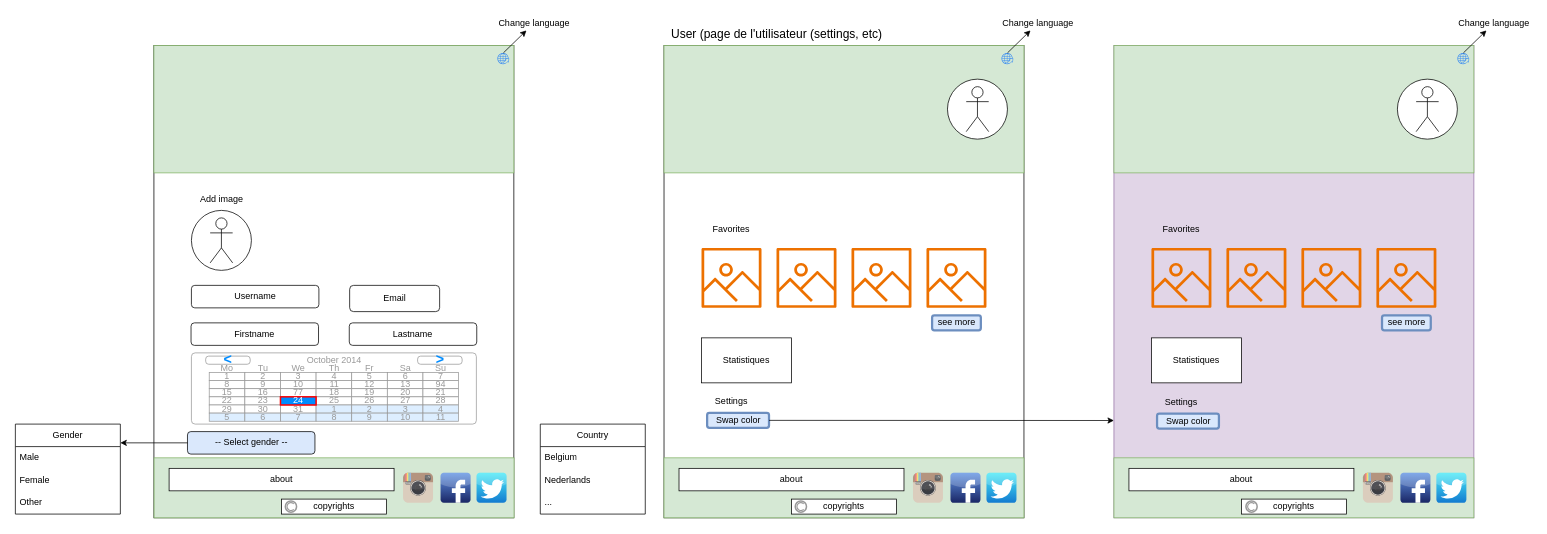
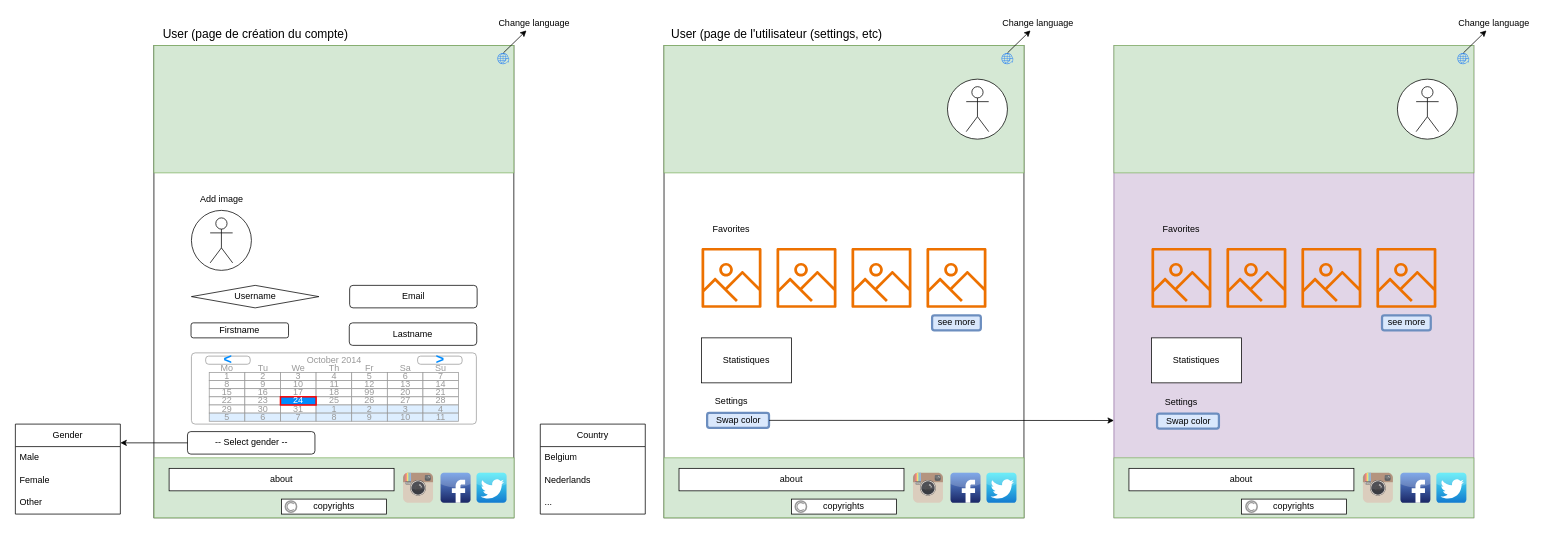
+ <mxCell id="32" value="&lt;font style=&quot;font-size: 16px;&quot;&gt;User (page de création du compte)&lt;/font&gt;" style="text;html=1;align=center;verticalAlign=middle;resizable=0;points=[];autosize=1;strokeColor=none;fillColor=none;" parent="1" vertex="1"><mxGeometry x="204.77" y="30" width="270" height="30" as="geometry" /></mxCell>
- <mxCell id="34" value="Username" style="rounded=1;whiteSpace=wrap;html=1;" parent="1" vertex="1"><mxGeometry x="254.77" y="380" width="170" height="30" as="geometry" /></mxCell>
+ <mxCell id="34" value="Username" style="rhombus;whiteSpace=wrap;html=1;" parent="1" vertex="1"><mxGeometry x="254.77" y="380" width="170" height="30" as="geometry" /></mxCell>
- <mxCell id="35" value="Email" style="rounded=1;whiteSpace=wrap;html=1;" parent="1" vertex="1"><mxGeometry x="465.77" y="380" width="120" height="35" as="geometry" /></mxCell>
+ <mxCell id="35" value="Email" style="rounded=1;whiteSpace=wrap;html=1;" parent="1" vertex="1"><mxGeometry x="465.77" y="380" width="170" height="30" as="geometry" /></mxCell>
- <mxCell id="46" value="Firstname" style="rounded=1;whiteSpace=wrap;html=1;" parent="1" vertex="1"><mxGeometry x="254.27" y="430" width="170" height="30" as="geometry" /></mxCell>
+ <mxCell id="46" value="Firstname" style="rounded=1;whiteSpace=wrap;html=1;" parent="1" vertex="1"><mxGeometry x="254.27" y="430" width="130" height="20" as="geometry" /></mxCell>
- <mxCell id="72" value="94" style="strokeWidth=1;shadow=0;dashed=0;align=center;html=1;shape=mxgraph.mockup.forms.rrect;rSize=0;strokeColor=#999999;fontColor=#999999;" parent="48" vertex="1"><mxGeometry x="308.75" y="36.914" width="47.5" height="10.857" as="geometry" /></mxCell>
+ <mxCell id="72" value="14" style="strokeWidth=1;shadow=0;dashed=0;align=center;html=1;shape=mxgraph.mockup.forms.rrect;rSize=0;strokeColor=#999999;fontColor=#999999;" parent="48" vertex="1"><mxGeometry x="308.75" y="36.914" width="47.5" height="10.857" as="geometry" /></mxCell>
- <mxCell id="75" value="77" style="strokeWidth=1;shadow=0;dashed=0;align=center;html=1;shape=mxgraph.mockup.forms.rrect;rSize=0;strokeColor=#999999;fontColor=#999999;" parent="48" vertex="1"><mxGeometry x="118.75" y="47.771" width="47.5" height="10.857" as="geometry" /></mxCell>
+ <mxCell id="75" value="17" style="strokeWidth=1;shadow=0;dashed=0;align=center;html=1;shape=mxgraph.mockup.forms.rrect;rSize=0;strokeColor=#999999;fontColor=#999999;" parent="48" vertex="1"><mxGeometry x="118.75" y="47.771" width="47.5" height="10.857" as="geometry" /></mxCell>
- <mxCell id="77" value="19" style="strokeWidth=1;shadow=0;dashed=0;align=center;html=1;shape=mxgraph.mockup.forms.rrect;rSize=0;strokeColor=#999999;fontColor=#999999;" parent="48" vertex="1"><mxGeometry x="213.75" y="47.771" width="47.5" height="10.857" as="geometry" /></mxCell>
+ <mxCell id="77" value="99" style="strokeWidth=1;shadow=0;dashed=0;align=center;html=1;shape=mxgraph.mockup.forms.rrect;rSize=0;strokeColor=#999999;fontColor=#999999;" parent="48" vertex="1"><mxGeometry x="213.75" y="47.771" width="47.5" height="10.857" as="geometry" /></mxCell>
- <mxCell id="36" value="-- Select gender --" style="rounded=1;whiteSpace=wrap;html=1;fillColor=#dae8fc;" parent="1" vertex="1"><mxGeometry x="249.5" y="575" width="170" height="30" as="geometry" /></mxCell>
+ <mxCell id="36" value="-- Select gender --" style="rounded=1;whiteSpace=wrap;html=1;" parent="1" vertex="1"><mxGeometry x="249.5" y="575" width="170" height="30" as="geometry" /></mxCell>
